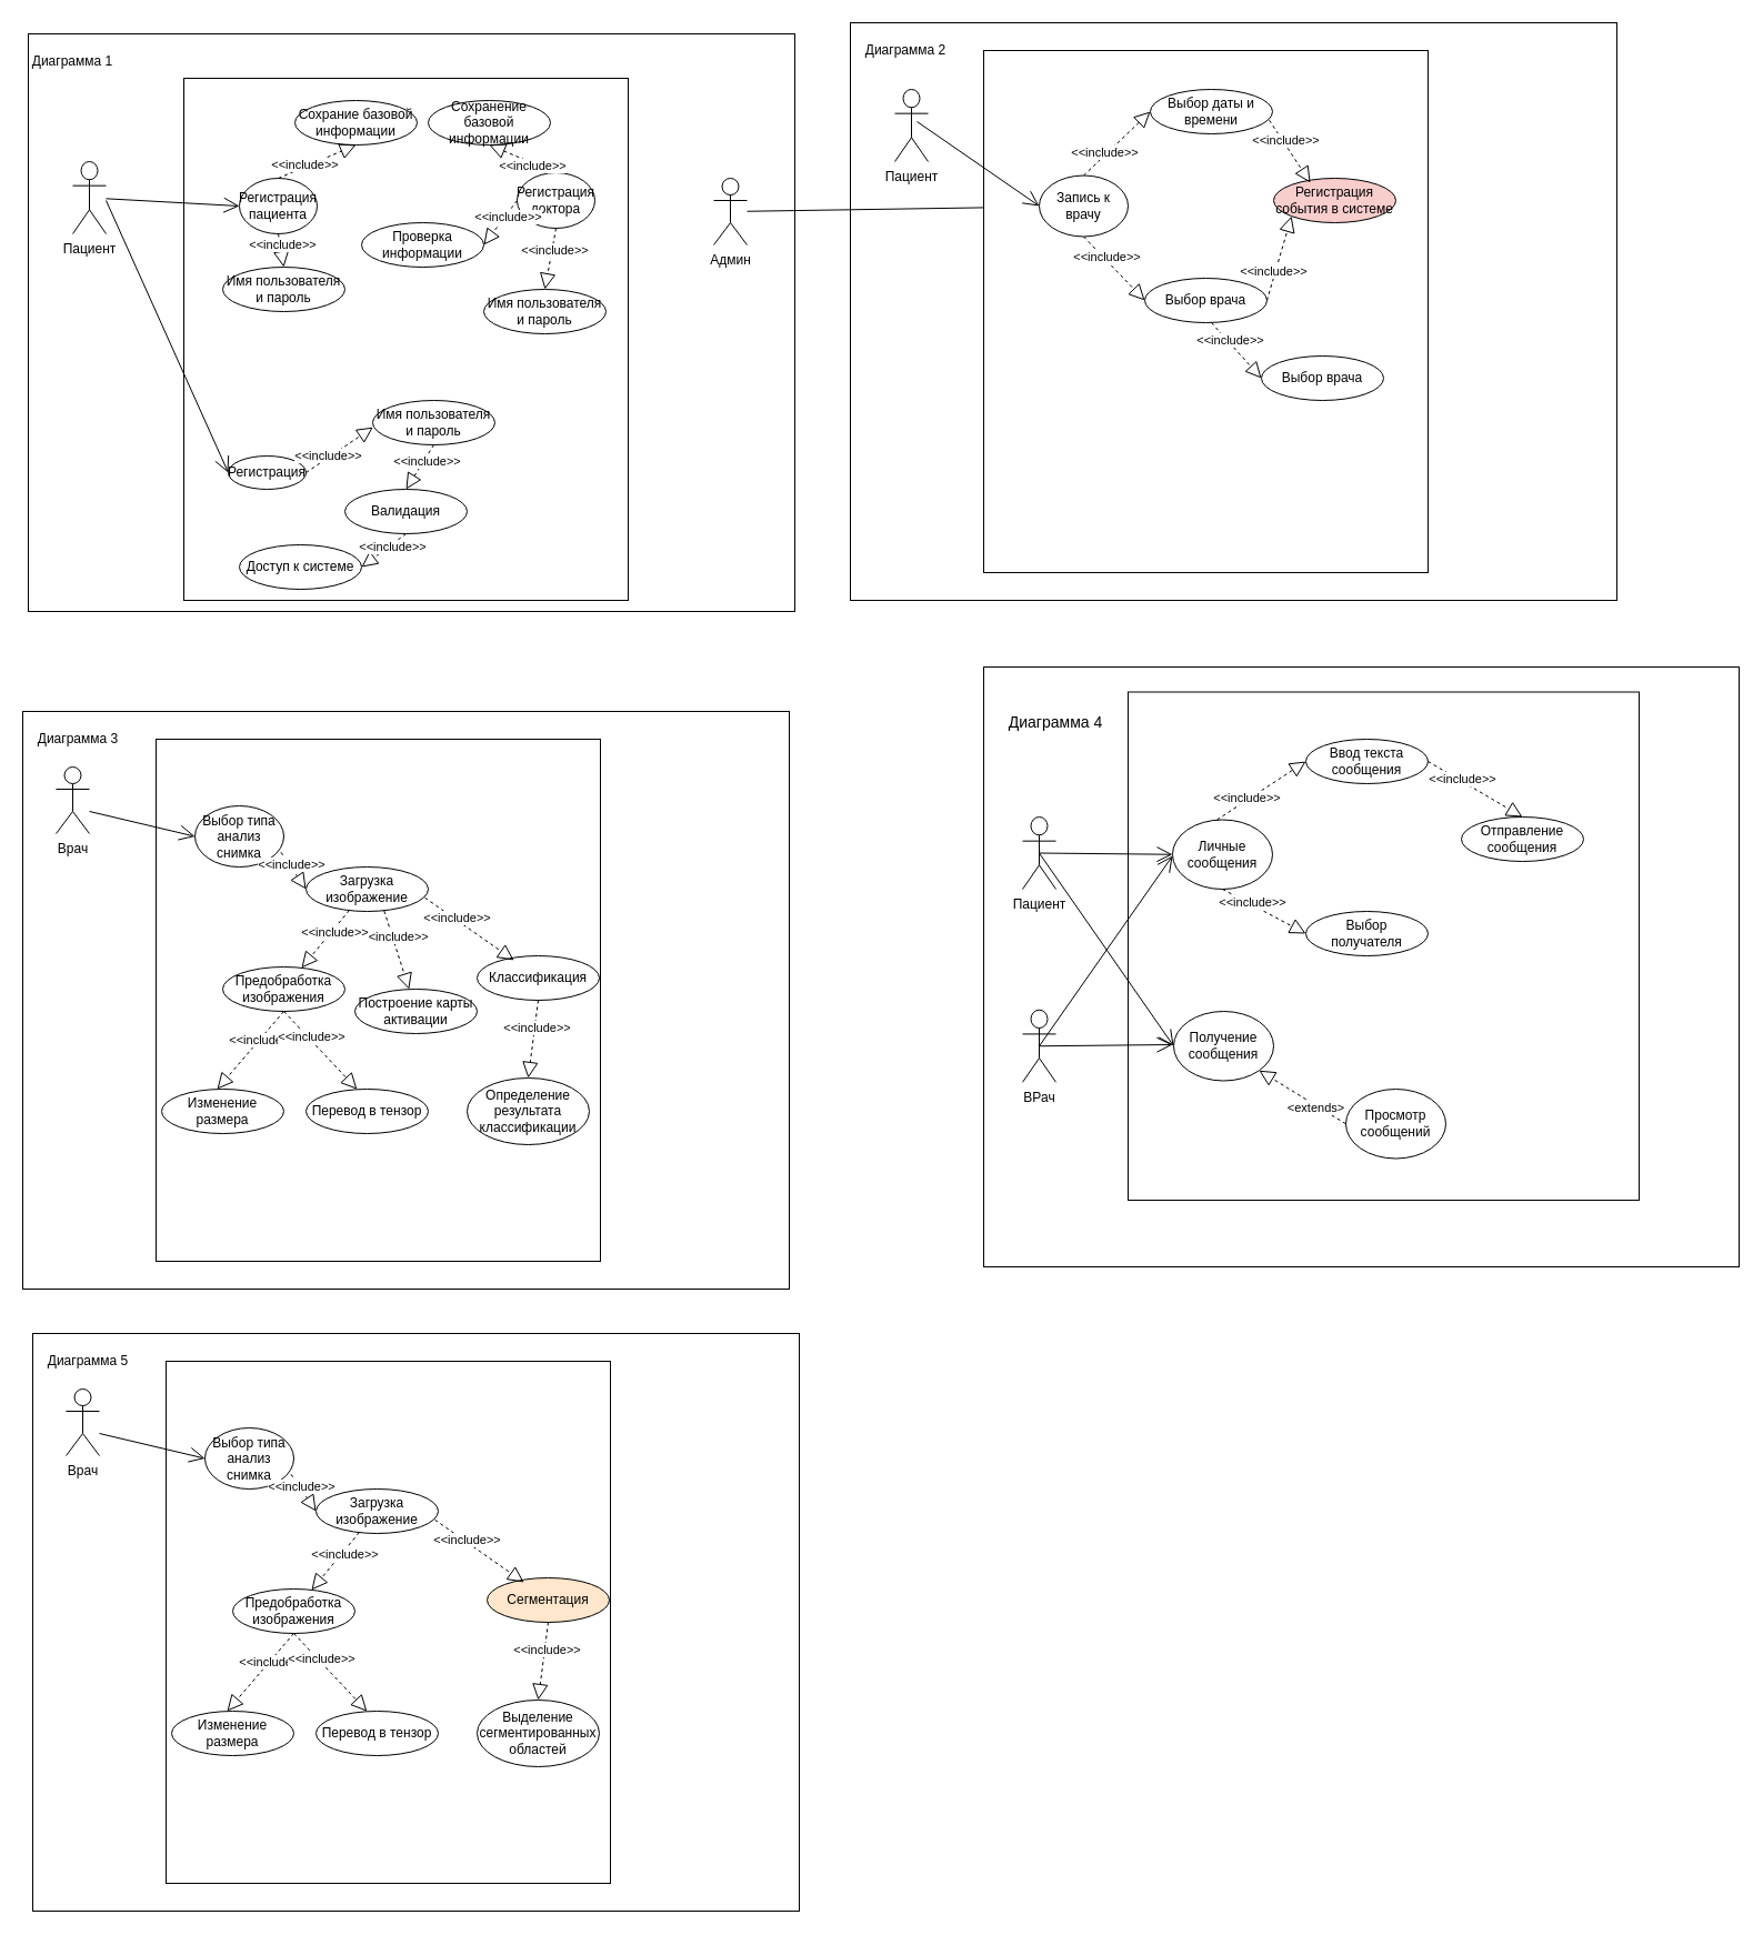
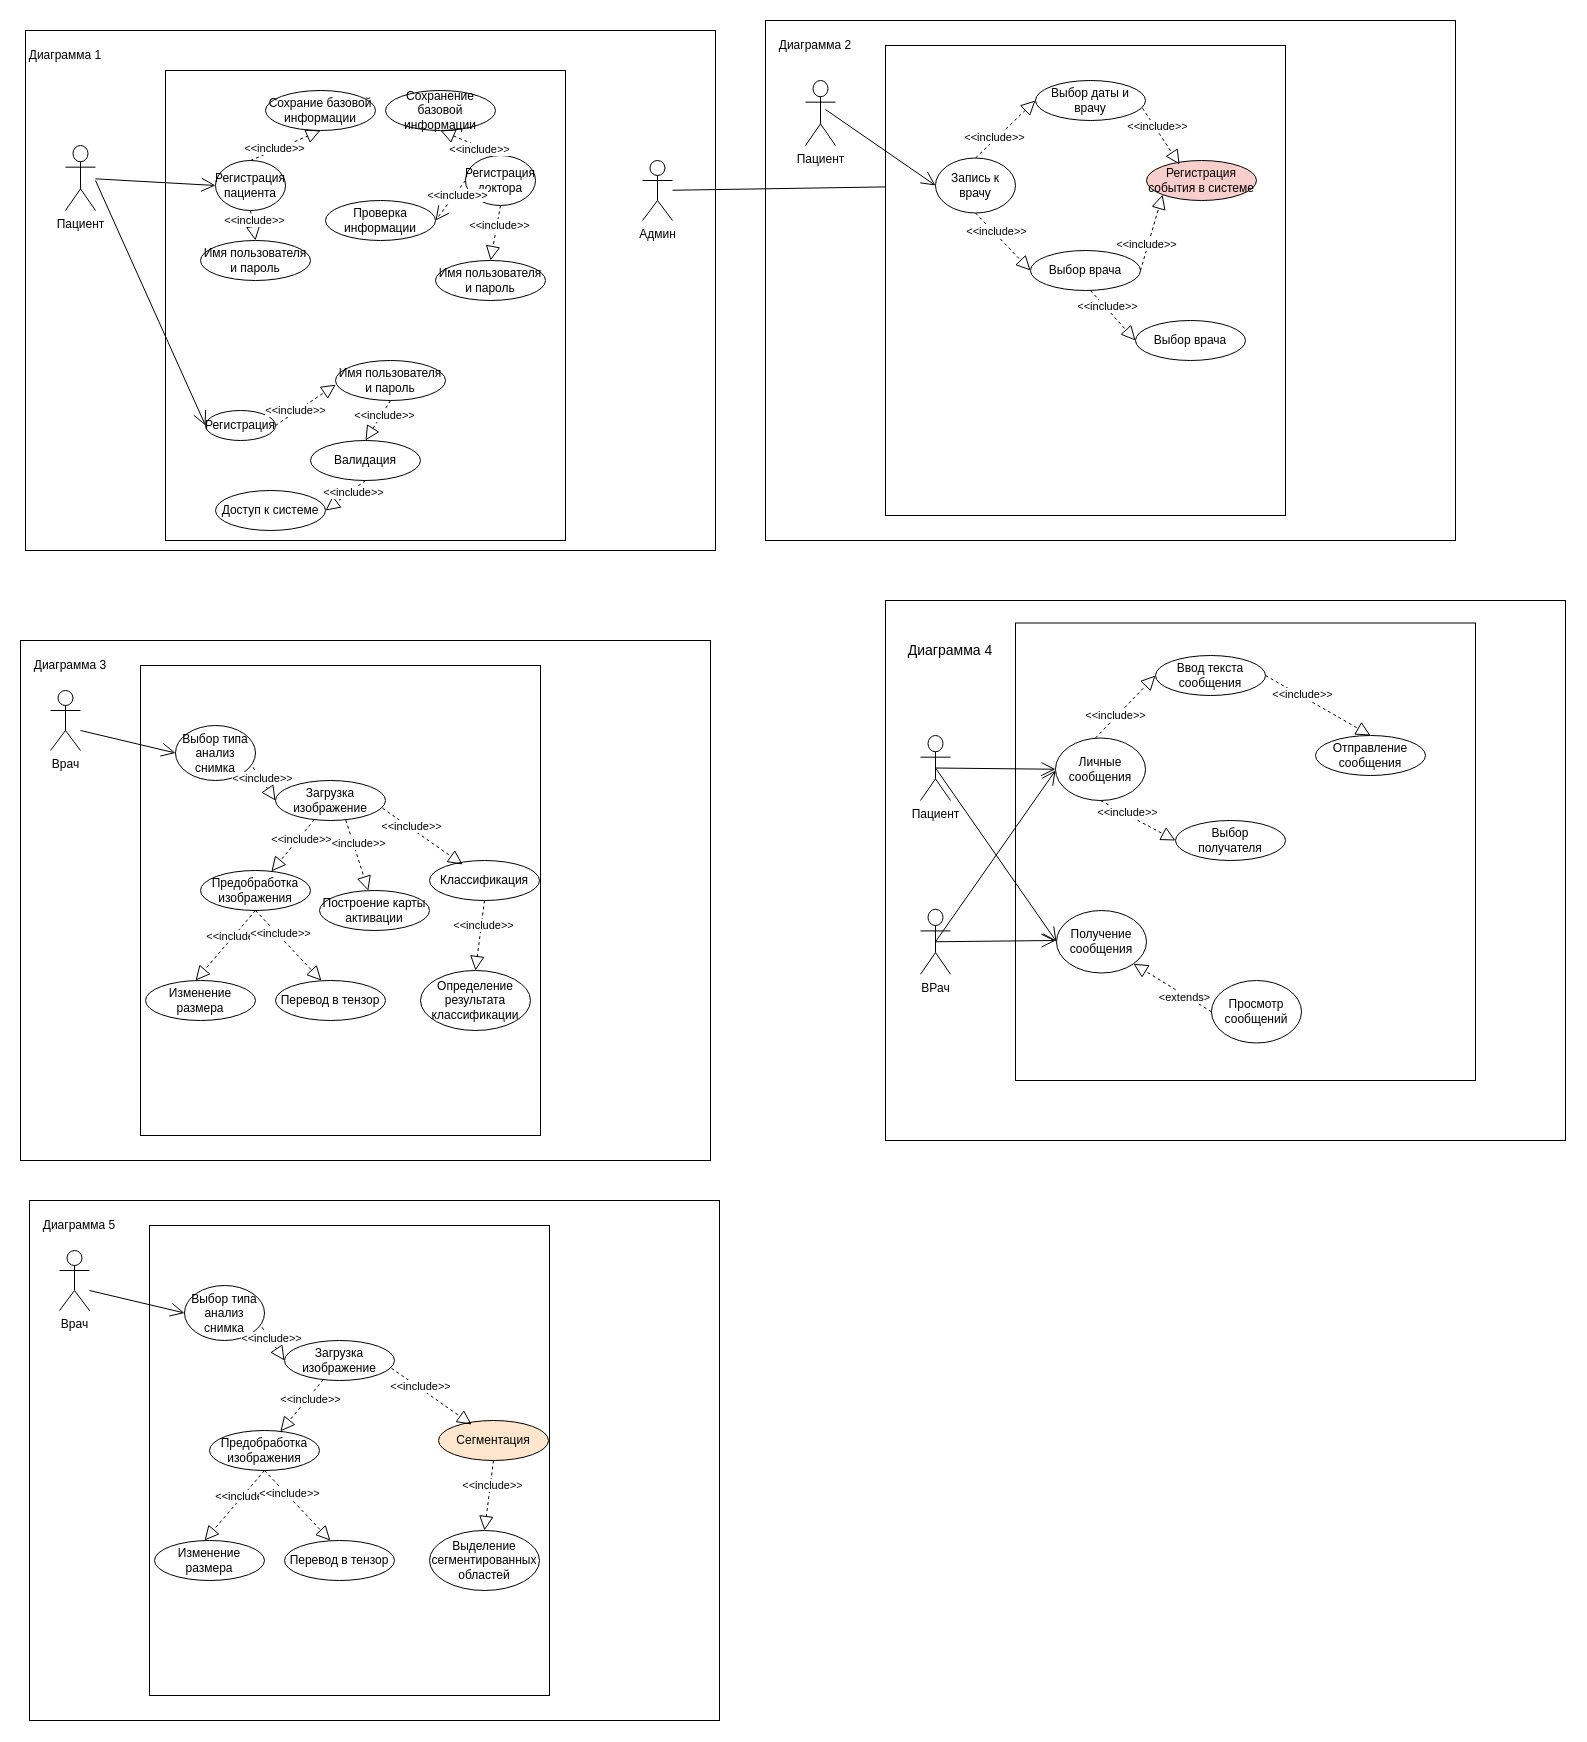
- <mxCell id="44" value="Выбор даты и времени" style="ellipse;whiteSpace=wrap;html=1;" vertex="1" parent="1"><mxGeometry x="1035" y="80" width="110" height="40" as="geometry" /></mxCell>
+ <mxCell id="44" value="Выбор даты и врачу" style="ellipse;whiteSpace=wrap;html=1;" vertex="1" parent="1"><mxGeometry x="1035" y="80" width="110" height="40" as="geometry" /></mxCell>
- <mxCell id="30" value="" style="endArrow=block;dashed=1;endFill=0;endSize=12;html=1;rounded=0;exitX=0;exitY=0.5;exitDx=0;exitDy=0;entryX=1;entryY=0.5;entryDx=0;entryDy=0;" edge="1" parent="1" source="19" target="21"><mxGeometry width="160" relative="1" as="geometry"><mxPoint x="260" y="170" as="sourcePoint" /><mxPoint x="330" y="140" as="targetPoint" /></mxGeometry></mxCell>
+ <mxCell id="30" value="" style="endArrow=open;dashed=1;endFill=0;endSize=12;html=1;rounded=0;exitX=0;exitY=0.5;exitDx=0;exitDy=0;entryX=1;entryY=0.5;entryDx=0;entryDy=0;" edge="1" parent="1" source="19" target="21"><mxGeometry width="160" relative="1" as="geometry"><mxPoint x="260" y="170" as="sourcePoint" /><mxPoint x="330" y="140" as="targetPoint" /></mxGeometry></mxCell>
- <mxCell id="90" value="Ввод текста сообщения" style="ellipse;whiteSpace=wrap;html=1;" vertex="1" parent="1"><mxGeometry x="1175" y="665" width="110" height="40" as="geometry" /></mxCell>
+ <mxCell id="90" value="Ввод текста сообщения" style="ellipse;whiteSpace=wrap;html=1;" vertex="1" parent="1"><mxGeometry x="1155" y="655" width="110" height="40" as="geometry" /></mxCell>
